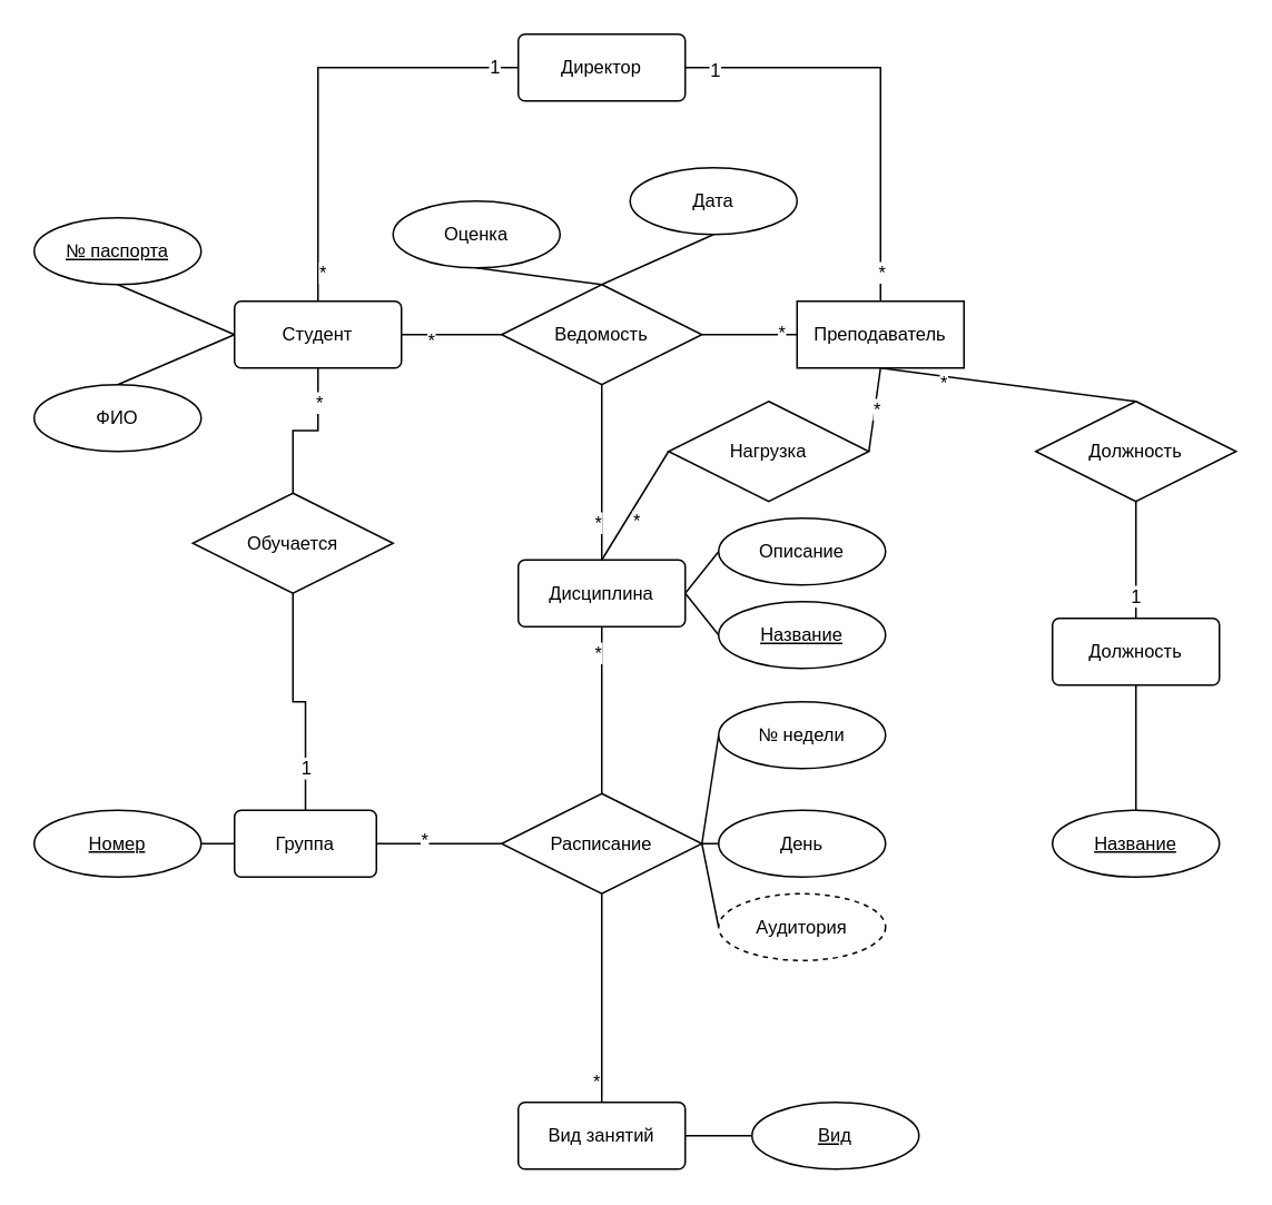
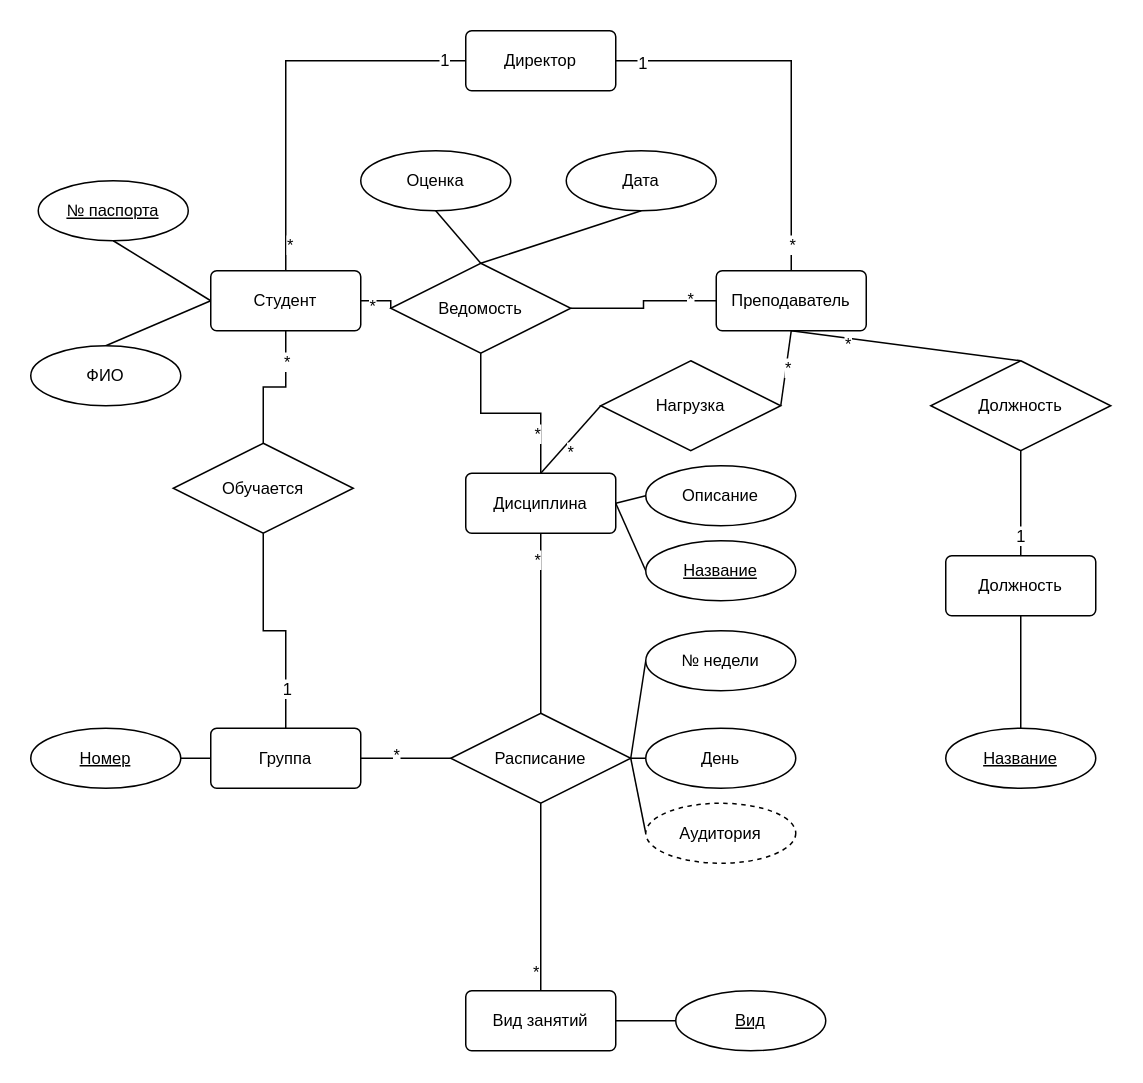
- <mxCell id="20" value="Оценка" style="ellipse;whiteSpace=wrap;html=1;align=center;fontFamily=Helvetica;fontSize=11;fontColor=default;labelBackgroundColor=default;" vertex="1" parent="1"><mxGeometry x="235" y="120" width="100" height="40" as="geometry" /></mxCell>
+ <mxCell id="20" value="Оценка" style="ellipse;whiteSpace=wrap;html=1;align=center;fontFamily=Helvetica;fontSize=11;fontColor=default;labelBackgroundColor=default;" vertex="1" parent="1"><mxGeometry x="240" y="100" width="100" height="40" as="geometry" /></mxCell>
- <mxCell id="10" value="№ паспорта" style="ellipse;whiteSpace=wrap;html=1;align=center;fontStyle=4;fontFamily=Helvetica;fontSize=11;fontColor=default;labelBackgroundColor=default;" vertex="1" parent="1"><mxGeometry x="20" y="130" width="100" height="40" as="geometry" /></mxCell>
+ <mxCell id="10" value="№ паспорта" style="ellipse;whiteSpace=wrap;html=1;align=center;fontStyle=4;fontFamily=Helvetica;fontSize=11;fontColor=default;labelBackgroundColor=default;" vertex="1" parent="1"><mxGeometry x="25" y="120" width="100" height="40" as="geometry" /></mxCell>
- <mxCell id="2" value="Ведомость" style="shape=rhombus;perimeter=rhombusPerimeter;whiteSpace=wrap;html=1;align=center;fontFamily=Helvetica;fontSize=11;fontColor=default;labelBackgroundColor=default;" vertex="1" parent="1"><mxGeometry x="300" y="170" width="120" height="60" as="geometry" /></mxCell>
+ <mxCell id="2" value="Ведомость" style="shape=rhombus;perimeter=rhombusPerimeter;whiteSpace=wrap;html=1;align=center;fontFamily=Helvetica;fontSize=11;fontColor=default;labelBackgroundColor=default;" vertex="1" parent="1"><mxGeometry x="260" y="175" width="120" height="60" as="geometry" /></mxCell>
- <mxCell id="18" value="Преподаватель" style="arcSize=10;whiteSpace=wrap;html=1;align=center;fontFamily=Helvetica;fontSize=11;fontColor=default;labelBackgroundColor=default;rounded=0;" vertex="1" parent="1"><mxGeometry x="477" y="180" width="100" height="40" as="geometry" /></mxCell>
+ <mxCell id="18" value="Преподаватель" style="rounded=1;arcSize=10;whiteSpace=wrap;html=1;align=center;fontFamily=Helvetica;fontSize=11;fontColor=default;labelBackgroundColor=default;" vertex="1" parent="1"><mxGeometry x="477" y="180" width="100" height="40" as="geometry" /></mxCell>
- <mxCell id="27" value="Дисциплина" style="rounded=1;arcSize=10;whiteSpace=wrap;html=1;align=center;fontFamily=Helvetica;fontSize=11;fontColor=default;labelBackgroundColor=default;" vertex="1" parent="1"><mxGeometry x="310" y="335" width="100" height="40" as="geometry" /></mxCell>
+ <mxCell id="27" value="Дисциплина" style="rounded=1;arcSize=10;whiteSpace=wrap;html=1;align=center;fontFamily=Helvetica;fontSize=11;fontColor=default;labelBackgroundColor=default;" vertex="1" parent="1"><mxGeometry x="310" y="315" width="100" height="40" as="geometry" /></mxCell>
- <mxCell id="50" value="Группа" style="rounded=1;arcSize=10;whiteSpace=wrap;html=1;align=center;fontFamily=Helvetica;fontSize=11;fontColor=default;labelBackgroundColor=default;" vertex="1" parent="1"><mxGeometry x="140" y="485" width="85" height="40" as="geometry" /></mxCell>
+ <mxCell id="50" value="Группа" style="rounded=1;arcSize=10;whiteSpace=wrap;html=1;align=center;fontFamily=Helvetica;fontSize=11;fontColor=default;labelBackgroundColor=default;" vertex="1" parent="1"><mxGeometry x="140" y="485" width="100" height="40" as="geometry" /></mxCell>
